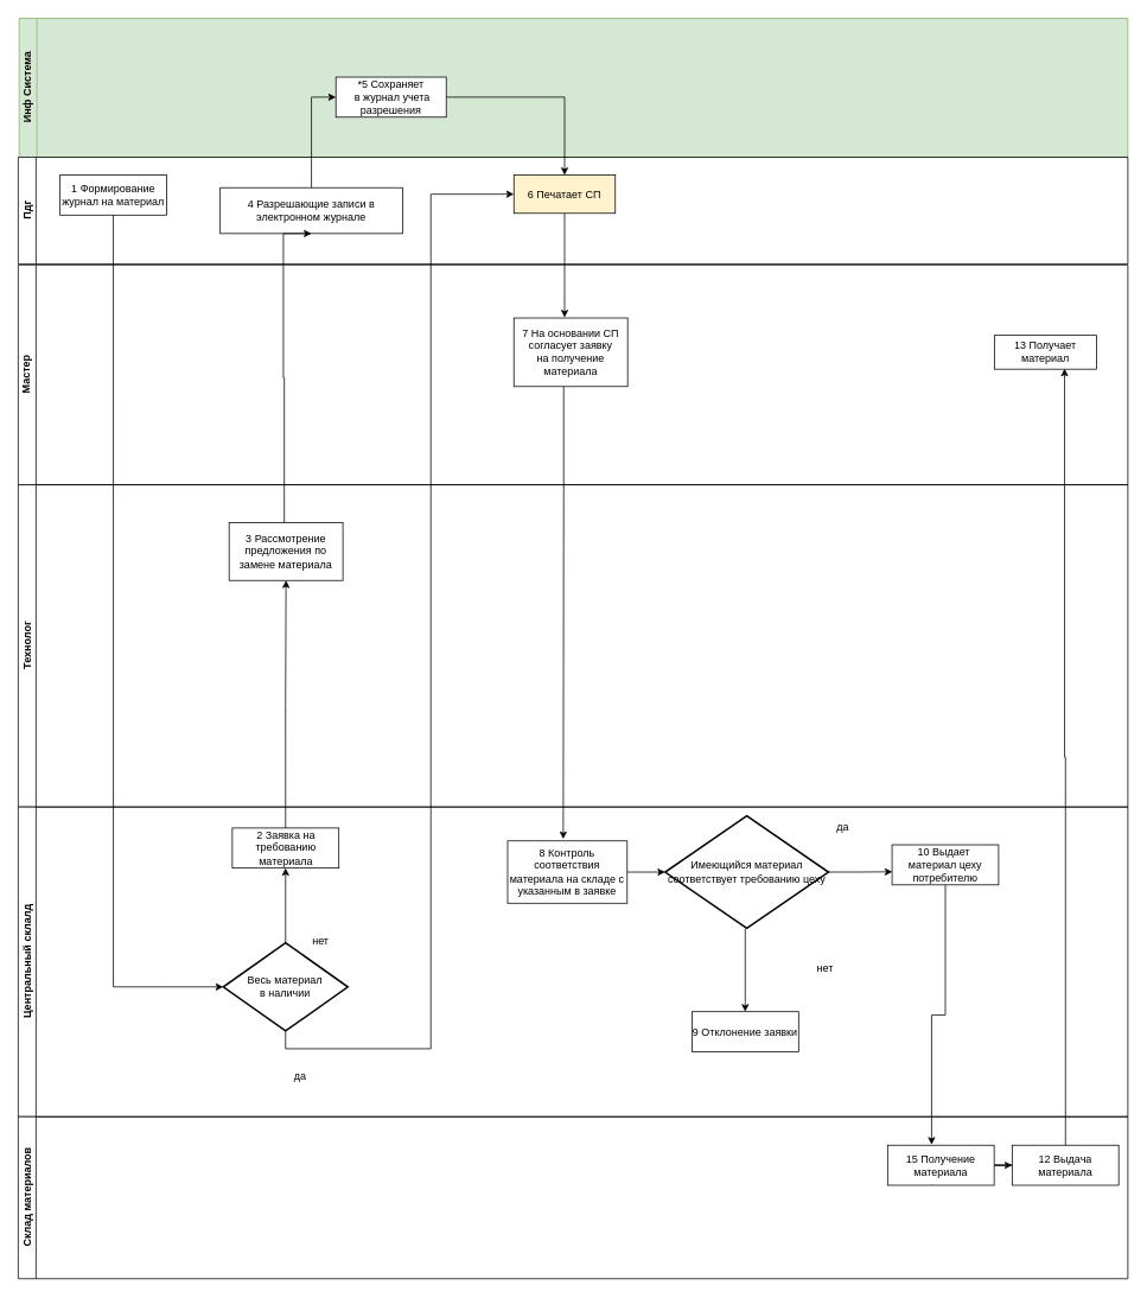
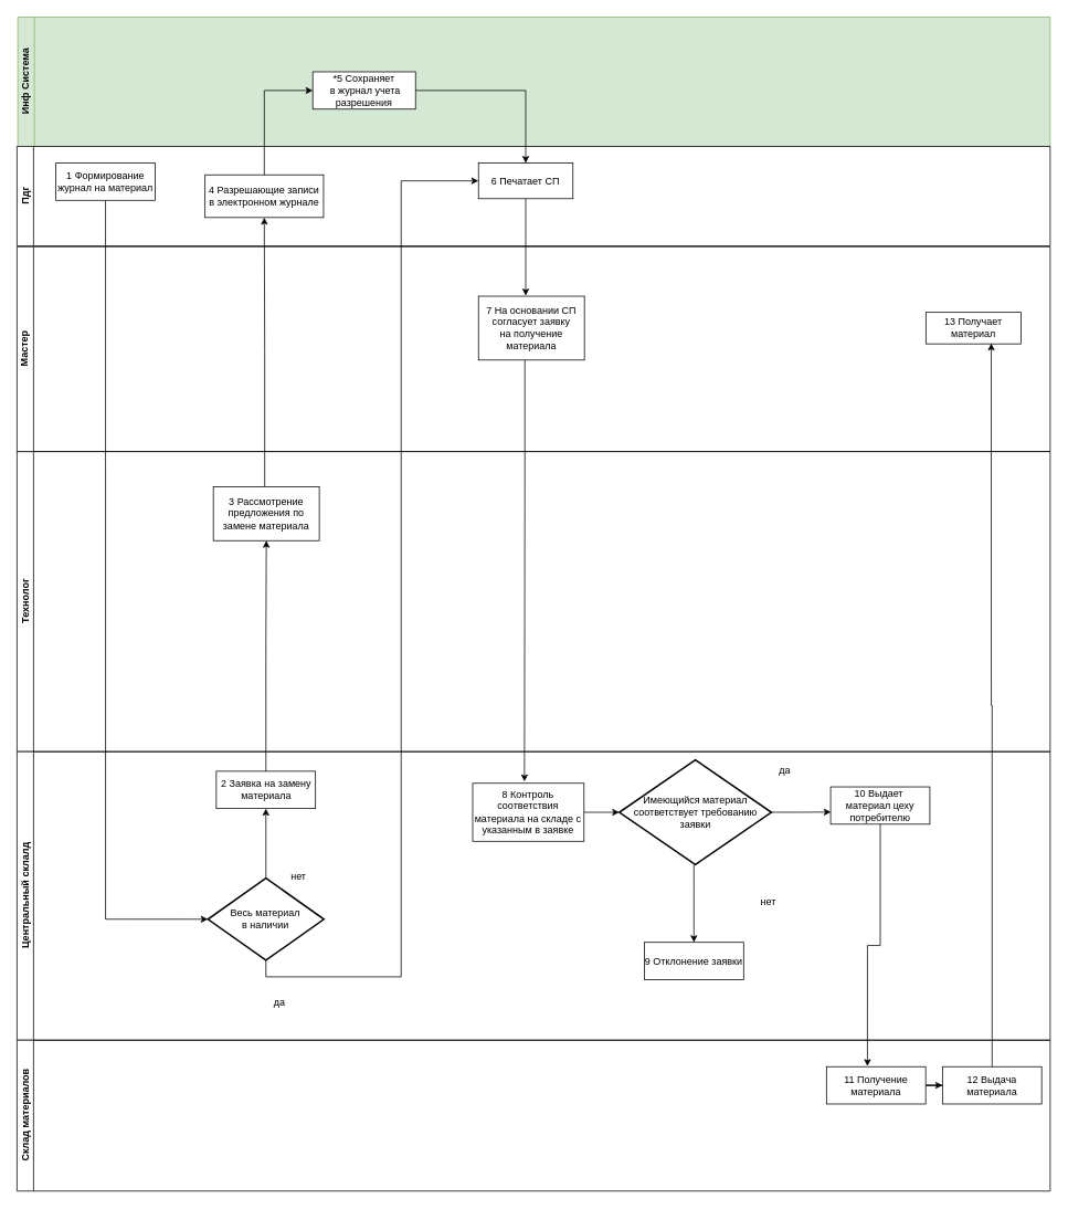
- <mxCell id="13" value="6 Печатает СП" style="rounded=0;whiteSpace=wrap;html=1;fontFamily=Helvetica;fontSize=12;fontColor=#000000;align=center;direction=south;fillColor=#fff2cc;" parent="9" vertex="1"><mxGeometry x="557" y="20" width="114" height="43" as="geometry" /></mxCell>
+ <mxCell id="13" value="6 Печатает СП" style="rounded=0;whiteSpace=wrap;html=1;fontFamily=Helvetica;fontSize=12;fontColor=#000000;align=center;direction=south;" parent="9" vertex="1"><mxGeometry x="557" y="20" width="114" height="43" as="geometry" /></mxCell>
- <mxCell id="10" value="4 Разрешающие записи в электронном журнале" style="rounded=0;whiteSpace=wrap;html=1;fontFamily=Helvetica;fontSize=12;fontColor=#000000;align=center;direction=south;" parent="9" vertex="1"><mxGeometry x="227" y="34.25" width="205" height="51.5" as="geometry" /></mxCell>
+ <mxCell id="10" value="4 Разрешающие записи в электронном журнале" style="rounded=0;whiteSpace=wrap;html=1;fontFamily=Helvetica;fontSize=12;fontColor=#000000;align=center;direction=south;" parent="9" vertex="1"><mxGeometry x="227" y="34.25" width="143" height="51.5" as="geometry" /></mxCell>
- <mxCell id="32" value="2 Заявка на требованию материала" style="rounded=0;whiteSpace=wrap;html=1;fontFamily=Helvetica;fontSize=12;fontColor=#000000;align=center;" parent="19" vertex="1"><mxGeometry x="240.57" y="23.63" width="119.75" height="45" as="geometry" /></mxCell>
+ <mxCell id="32" value="2 Заявка на замену материала" style="rounded=0;whiteSpace=wrap;html=1;fontFamily=Helvetica;fontSize=12;fontColor=#000000;align=center;" parent="19" vertex="1"><mxGeometry x="240.57" y="23.63" width="119.75" height="45" as="geometry" /></mxCell>
- <mxCell id="28" value="Имеющийся материал соответствует требованию цеху" style="strokeWidth=2;html=1;shape=mxgraph.flowchart.decision;whiteSpace=wrap;" parent="19" vertex="1"><mxGeometry x="727" y="9.95" width="183.5" height="126.37" as="geometry" /></mxCell>
+ <mxCell id="28" value="Имеющийся материал соответствует требованию заявки" style="strokeWidth=2;html=1;shape=mxgraph.flowchart.decision;whiteSpace=wrap;" parent="19" vertex="1"><mxGeometry x="727" y="9.95" width="183.5" height="126.37" as="geometry" /></mxCell>
- <mxCell id="38" value="15 Получение материала" style="rounded=0;whiteSpace=wrap;html=1;fontFamily=Helvetica;fontSize=12;fontColor=#000000;align=center;" vertex="1" parent="36"><mxGeometry x="977" y="32" width="119.75" height="45" as="geometry" /></mxCell>
+ <mxCell id="38" value="11 Получение материала" style="rounded=0;whiteSpace=wrap;html=1;fontFamily=Helvetica;fontSize=12;fontColor=#000000;align=center;" vertex="1" parent="36"><mxGeometry x="977" y="32" width="119.75" height="45" as="geometry" /></mxCell>
